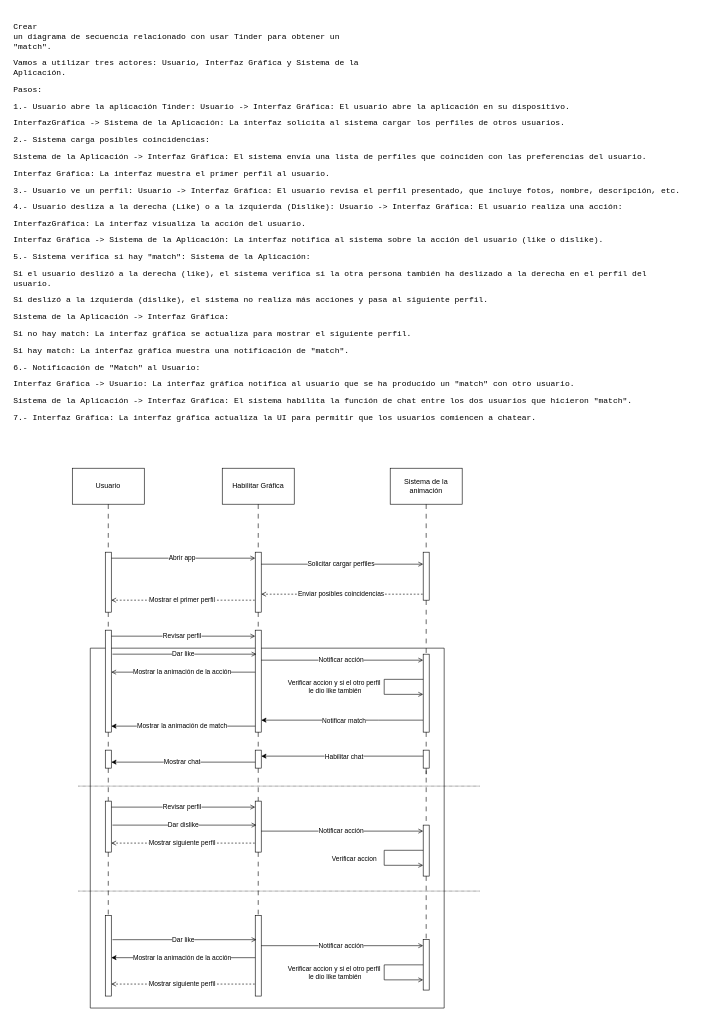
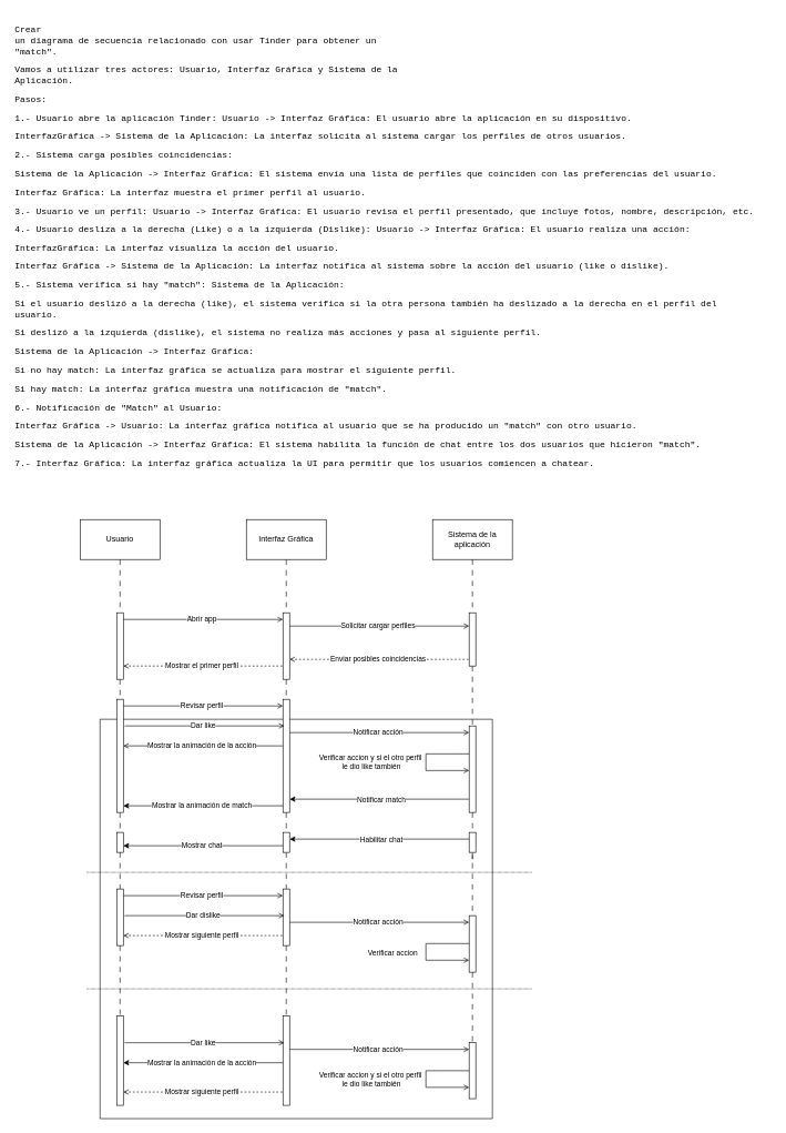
- <mxCell id="6" value="Habilitar Gráfica" style="rounded=0;whiteSpace=wrap;html=1;" vertex="1" parent="1"><mxGeometry x="370" y="780" width="120" height="60" as="geometry" /></mxCell>
+ <mxCell id="6" value="Interfaz Gráfica" style="rounded=0;whiteSpace=wrap;html=1;" vertex="1" parent="1"><mxGeometry x="370" y="780" width="120" height="60" as="geometry" /></mxCell>
- <mxCell id="9" value="Sistema de la animación" style="rounded=0;whiteSpace=wrap;html=1;" vertex="1" parent="1"><mxGeometry x="650" y="780" width="120" height="60" as="geometry" /></mxCell>
+ <mxCell id="9" value="Sistema de la aplicación" style="rounded=0;whiteSpace=wrap;html=1;" vertex="1" parent="1"><mxGeometry x="650" y="780" width="120" height="60" as="geometry" /></mxCell>
